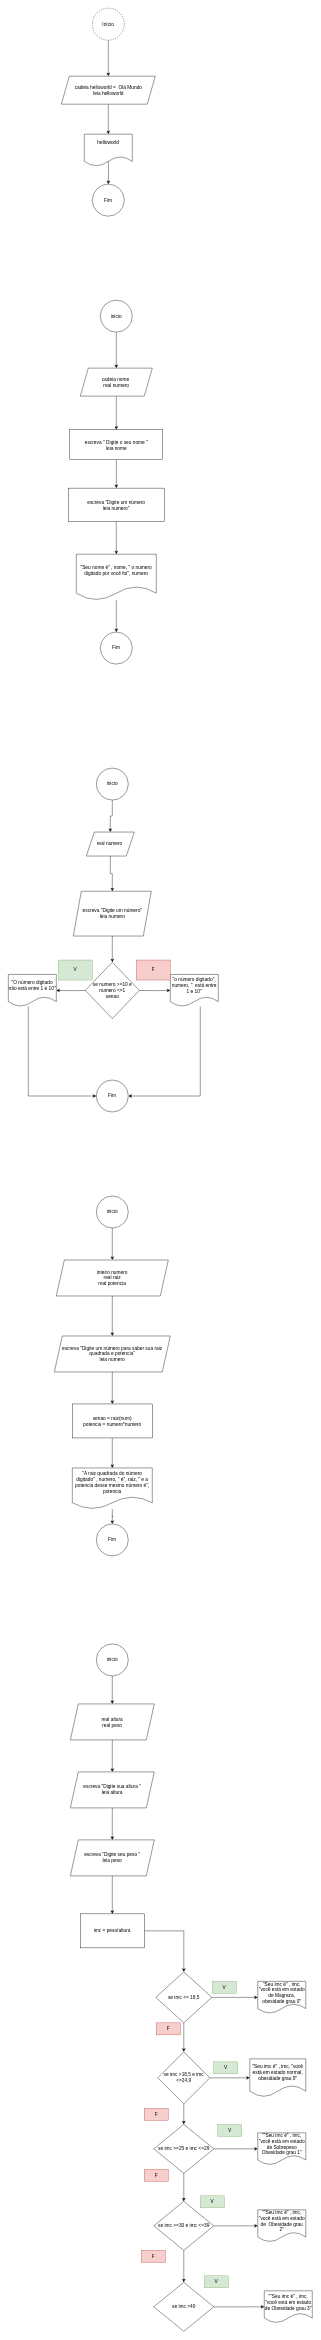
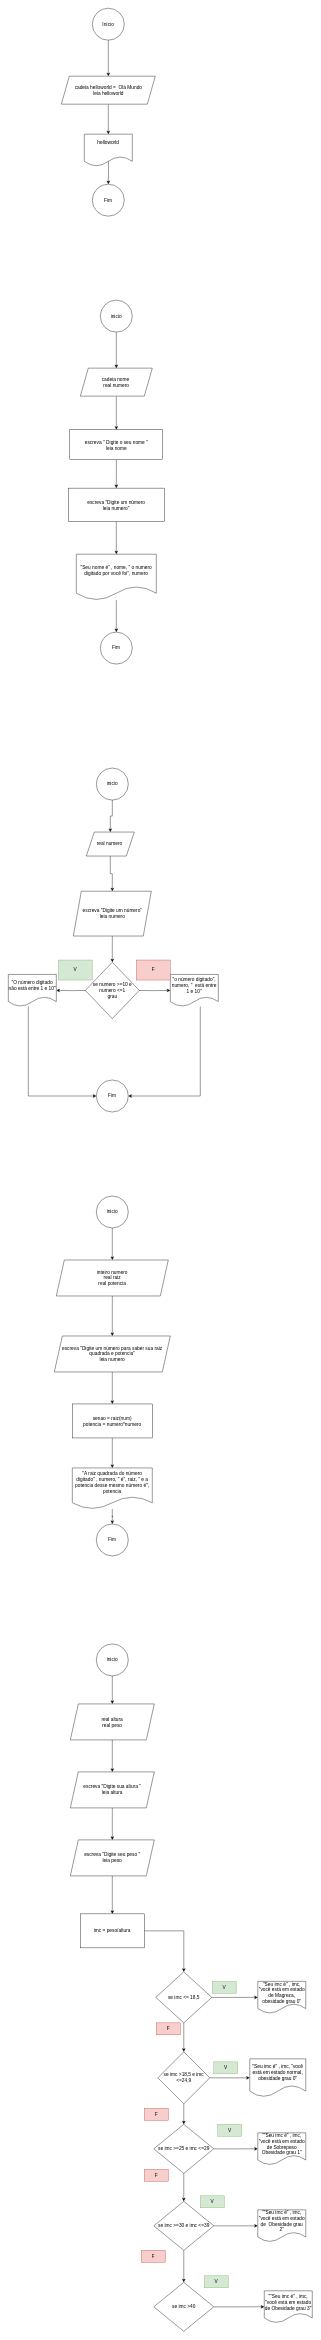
- <mxCell id="3" value="Início" style="ellipse;whiteSpace=wrap;html=1;aspect=fixed;dashed=1;" vertex="1" parent="1"><mxGeometry x="230" y="20" width="80" height="80" as="geometry" /></mxCell>
+ <mxCell id="3" value="Início" style="ellipse;whiteSpace=wrap;html=1;aspect=fixed;" vertex="1" parent="1"><mxGeometry x="230" y="20" width="80" height="80" as="geometry" /></mxCell>
- <mxCell id="54" value="se numero &amp;gt;=10 e numero &amp;lt;=1&lt;div&gt;senao&lt;/div&gt;" style="rhombus;whiteSpace=wrap;html=1;" vertex="1" parent="1"><mxGeometry x="212.5" y="2405.5" width="135" height="141" as="geometry" /></mxCell>
+ <mxCell id="54" value="se numero &amp;gt;=10 e numero &amp;lt;=1&lt;div&gt;grau&lt;/div&gt;" style="rhombus;whiteSpace=wrap;html=1;" vertex="1" parent="1"><mxGeometry x="212.5" y="2405.5" width="135" height="141" as="geometry" /></mxCell>
